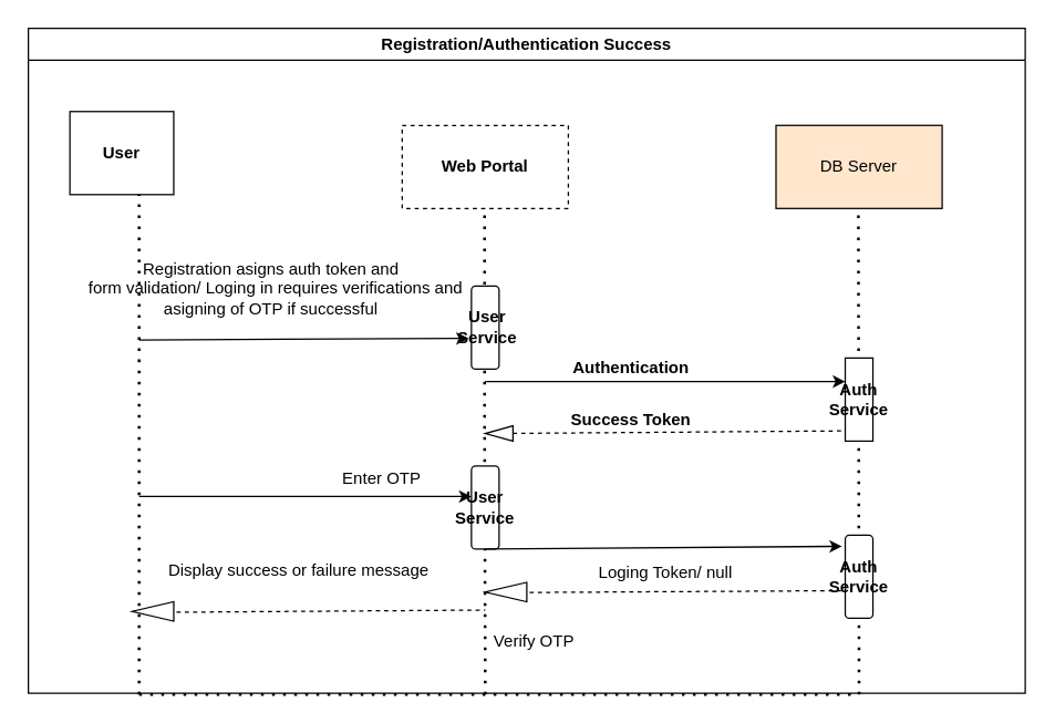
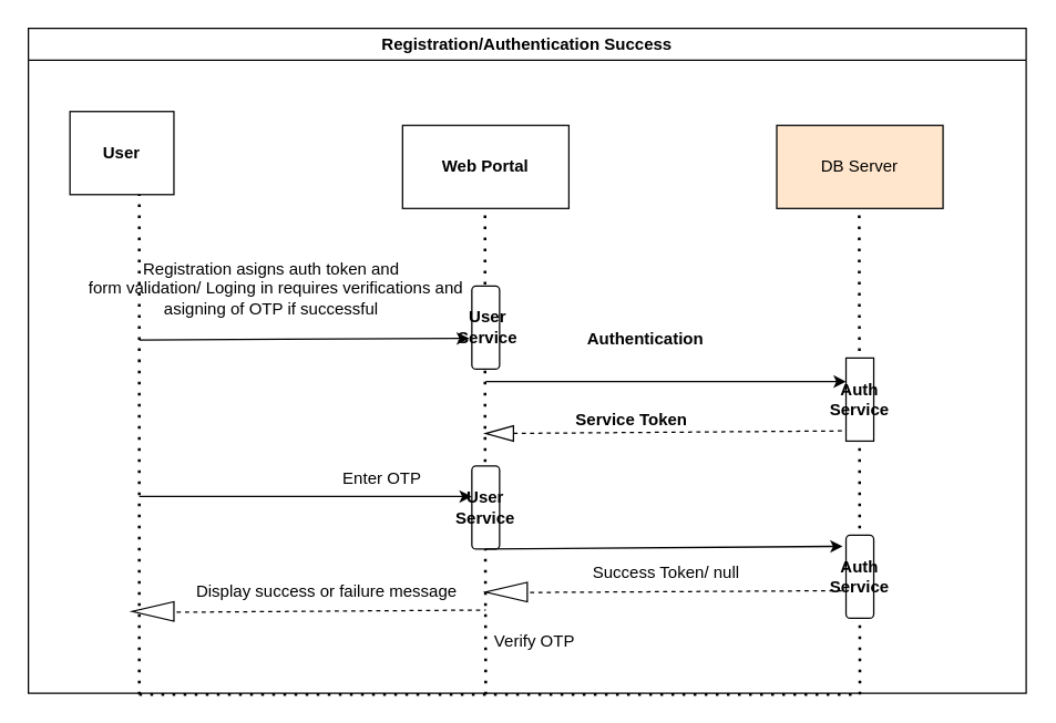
- <mxCell id="4" value="&lt;b&gt;Web Portal&lt;/b&gt;" style="rounded=0;whiteSpace=wrap;html=1;dashed=1;" vertex="1" parent="2"><mxGeometry x="270" y="70" width="120" height="60" as="geometry" /></mxCell>
+ <mxCell id="4" value="&lt;b&gt;Web Portal&lt;/b&gt;" style="rounded=0;whiteSpace=wrap;html=1;" vertex="1" parent="2"><mxGeometry x="270" y="70" width="120" height="60" as="geometry" /></mxCell>
- <mxCell id="22" value="&lt;b&gt;Authentication&lt;/b&gt;" style="text;html=1;align=center;verticalAlign=middle;resizable=0;points=[];autosize=1;strokeColor=none;fillColor=none;" vertex="1" parent="2"><mxGeometry x="380" y="230" width="110" height="30" as="geometry" /></mxCell>
+ <mxCell id="22" value="&lt;b&gt;Authentication&lt;/b&gt;" style="text;html=1;align=center;verticalAlign=middle;resizable=0;points=[];autosize=1;strokeColor=none;fillColor=none;" vertex="1" parent="2"><mxGeometry x="390" y="210" width="110" height="30" as="geometry" /></mxCell>
- <mxCell id="21" value="&lt;b&gt;&amp;nbsp; &amp;nbsp; &amp;nbsp; &amp;nbsp; &amp;nbsp; &amp;nbsp; &amp;nbsp; &amp;nbsp; &amp;nbsp; &amp;nbsp; &amp;nbsp; &amp;nbsp; &amp;nbsp; &amp;nbsp; &amp;nbsp; Success Token&lt;/b&gt;" style="text;html=1;align=center;verticalAlign=middle;resizable=0;points=[];autosize=1;strokeColor=none;fillColor=none;" vertex="1" parent="2"><mxGeometry x="280" y="268" width="210" height="30" as="geometry" /></mxCell>
+ <mxCell id="21" value="&lt;b&gt;&amp;nbsp; &amp;nbsp; &amp;nbsp; &amp;nbsp; &amp;nbsp; &amp;nbsp; &amp;nbsp; &amp;nbsp; &amp;nbsp; &amp;nbsp; &amp;nbsp; &amp;nbsp; &amp;nbsp; &amp;nbsp; &amp;nbsp; Service Token&lt;/b&gt;" style="text;html=1;align=center;verticalAlign=middle;resizable=0;points=[];autosize=1;strokeColor=none;fillColor=none;" vertex="1" parent="2"><mxGeometry x="280" y="268" width="210" height="30" as="geometry" /></mxCell>
- <mxCell id="28" value="Display success or failure message" style="text;html=1;align=center;verticalAlign=middle;resizable=0;points=[];autosize=1;strokeColor=none;fillColor=none;" vertex="1" parent="2"><mxGeometry x="90" y="377" width="210" height="30" as="geometry" /></mxCell>
+ <mxCell id="28" value="Display success or failure message" style="text;html=1;align=center;verticalAlign=middle;resizable=0;points=[];autosize=1;strokeColor=none;fillColor=none;" vertex="1" parent="2"><mxGeometry x="110" y="392" width="210" height="30" as="geometry" /></mxCell>
- <mxCell id="30" value="Loging Token/ null" style="text;html=1;align=center;verticalAlign=middle;resizable=0;points=[];autosize=1;strokeColor=none;fillColor=none;" vertex="1" parent="1"><mxGeometry x="415" y="398" width="130" height="30" as="geometry" /></mxCell>
+ <mxCell id="30" value="Success Token/ null" style="text;html=1;align=center;verticalAlign=middle;resizable=0;points=[];autosize=1;strokeColor=none;fillColor=none;" vertex="1" parent="1"><mxGeometry x="415" y="398" width="130" height="30" as="geometry" /></mxCell>
